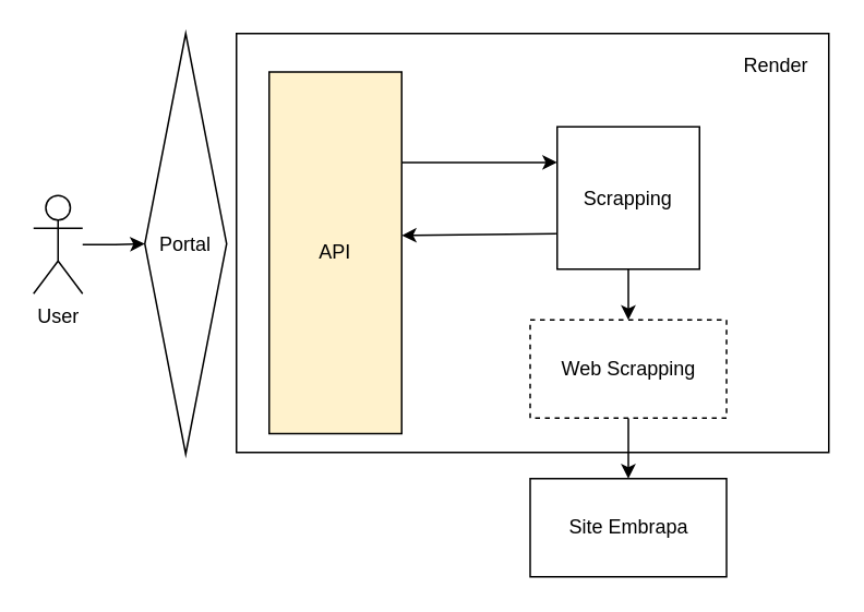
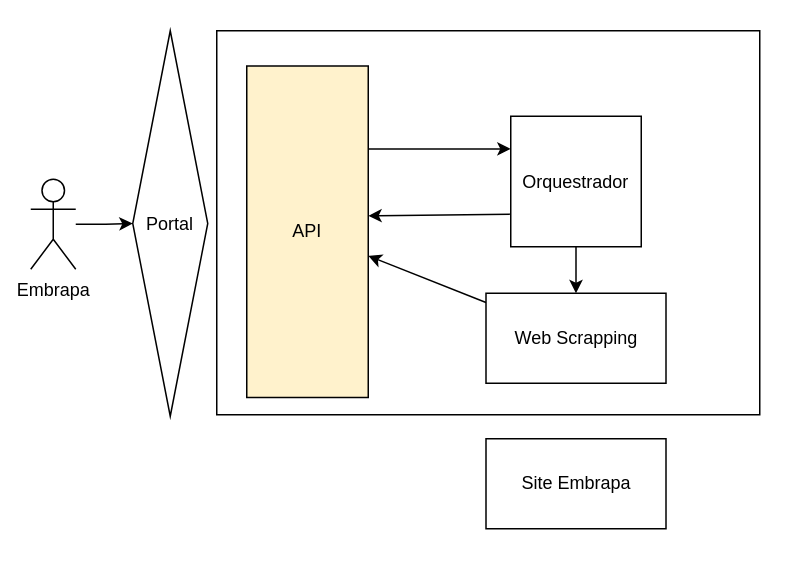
- <mxCell id="12" value="Render" style="text;html=1;align=center;verticalAlign=middle;whiteSpace=wrap;rounded=0;" vertex="1" parent="1"><mxGeometry x="443.5" y="25" width="60" height="30" as="geometry" /></mxCell>
- <mxCell id="6" value="&lt;div&gt;Scrapping&lt;/div&gt;" style="whiteSpace=wrap;html=1;aspect=fixed;" vertex="1" parent="1"><mxGeometry x="340" y="77" width="87" height="87" as="geometry" /></mxCell>
+ <mxCell id="6" value="&lt;div&gt;Orquestrador&lt;/div&gt;" style="whiteSpace=wrap;html=1;aspect=fixed;" vertex="1" parent="1"><mxGeometry x="340" y="77" width="87" height="87" as="geometry" /></mxCell>
- <mxCell id="10" value="User" style="shape=umlActor;verticalLabelPosition=bottom;verticalAlign=top;html=1;outlineConnect=0;" vertex="1" parent="1"><mxGeometry x="20" y="119" width="30" height="60" as="geometry" /></mxCell>
+ <mxCell id="10" value="Embrapa" style="shape=umlActor;verticalLabelPosition=bottom;verticalAlign=top;html=1;outlineConnect=0;" vertex="1" parent="1"><mxGeometry x="20" y="119" width="30" height="60" as="geometry" /></mxCell>
- <mxCell id="14" value="Web Scrapping" style="rounded=0;whiteSpace=wrap;html=1;dashed=1;" vertex="1" parent="1"><mxGeometry x="323.5" y="195" width="120" height="60" as="geometry" /></mxCell>
+ <mxCell id="14" value="Web Scrapping" style="rounded=0;whiteSpace=wrap;html=1;" vertex="1" parent="1"><mxGeometry x="323.5" y="195" width="120" height="60" as="geometry" /></mxCell>
- <mxCell id="13" value="" style="rounded=0;orthogonalLoop=1;jettySize=auto;html=1;" edge="1" parent="1" source="14" target="7"><mxGeometry relative="1" as="geometry" /></mxCell>
+ <mxCell id="13" value="" style="rounded=0;orthogonalLoop=1;jettySize=auto;html=1;" edge="1" parent="1" source="14" target="4"><mxGeometry relative="1" as="geometry" /></mxCell>
